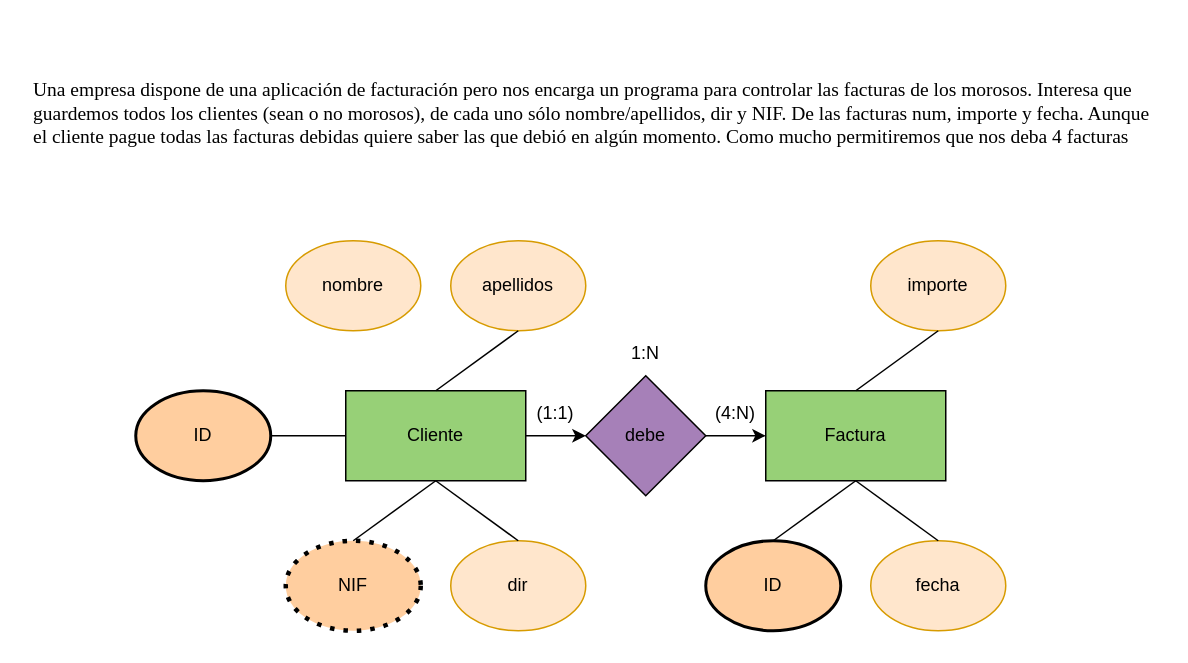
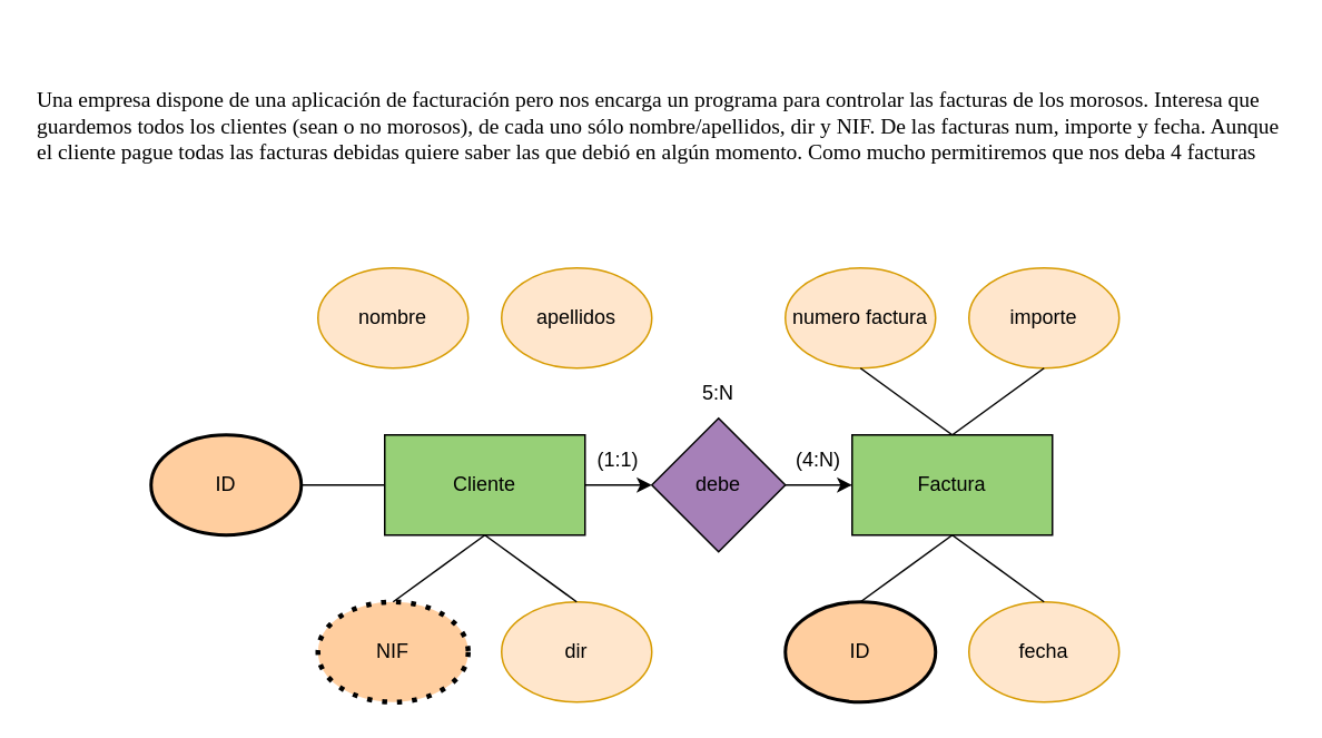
+ <mxCell id="8" value="numero factura" style="ellipse;whiteSpace=wrap;html=1;fillColor=#ffe6cc;strokeColor=#d79b00;" parent="1" vertex="1"><mxGeometry x="470" y="160" width="90" height="60" as="geometry" /></mxCell>
- <mxCell id="27" value="1:N" style="text;html=1;strokeColor=none;fillColor=none;align=center;verticalAlign=middle;whiteSpace=wrap;rounded=0;" parent="1" vertex="1"><mxGeometry x="400" y="220" width="60" height="30" as="geometry" /></mxCell>
+ <mxCell id="27" value="5:N" style="text;html=1;strokeColor=none;fillColor=none;align=center;verticalAlign=middle;whiteSpace=wrap;rounded=0;" parent="1" vertex="1"><mxGeometry x="400" y="220" width="60" height="30" as="geometry" /></mxCell>
+ <mxCell id="21" value="" style="endArrow=none;html=1;rounded=0;entryX=0.5;entryY=1;entryDx=0;entryDy=0;exitX=0.5;exitY=0;exitDx=0;exitDy=0;" parent="1" source="5" target="8" edge="1"><mxGeometry width="50" height="50" relative="1" as="geometry"><mxPoint x="420" y="280" as="sourcePoint" /><mxPoint x="470" y="230" as="targetPoint" /></mxGeometry></mxCell>
- <mxCell id="17" value="" style="endArrow=none;html=1;rounded=0;entryX=0.5;entryY=1;entryDx=0;entryDy=0;exitX=0.5;exitY=0;exitDx=0;exitDy=0;" parent="1" source="3" target="12" edge="1"><mxGeometry width="50" height="50" relative="1" as="geometry"><mxPoint x="420" y="280" as="sourcePoint" /><mxPoint x="470" y="230" as="targetPoint" /></mxGeometry></mxCell>
